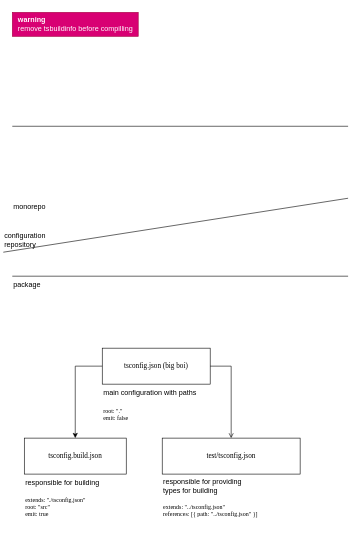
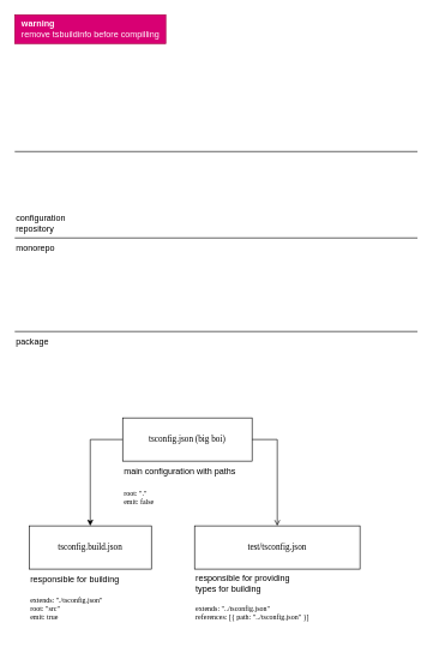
- <mxCell id="3" value="configuration&lt;br&gt;repository" style="text;html=1;align=left;verticalAlign=middle;resizable=1;points=[];autosize=1;strokeColor=none;fillColor=none;movable=1;rotatable=1;deletable=1;editable=1;locked=0;connectable=1;" parent="1" vertex="1"><mxGeometry x="5" y="380" width="90" height="40" as="geometry" /></mxCell>
+ <mxCell id="3" value="configuration&lt;br&gt;repository" style="text;html=1;align=left;verticalAlign=middle;resizable=1;points=[];autosize=1;strokeColor=none;fillColor=none;movable=1;rotatable=1;deletable=1;editable=1;locked=0;connectable=1;" parent="1" vertex="1"><mxGeometry y="290" width="90" height="40" as="geometry" x="20" /></mxCell>
